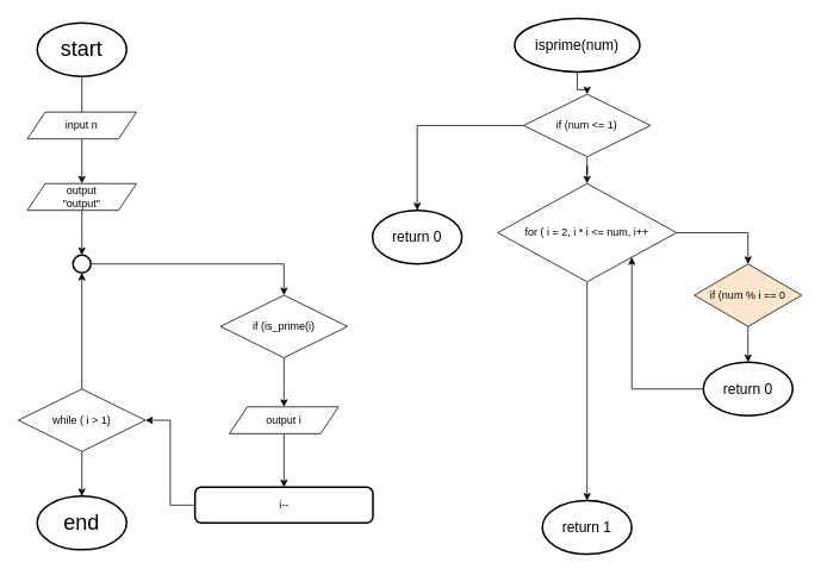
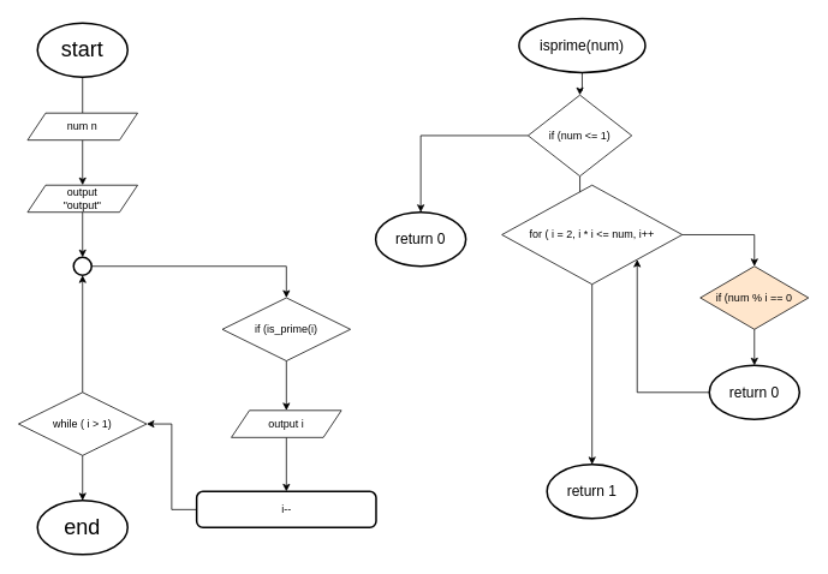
- <mxCell id="5" value="input n" style="shape=parallelogram;perimeter=parallelogramPerimeter;whiteSpace=wrap;html=1;fixedSize=1;" vertex="1" parent="1"><mxGeometry x="30" y="125" width="122" height="30" as="geometry" /></mxCell>
+ <mxCell id="5" value="num n" style="shape=parallelogram;perimeter=parallelogramPerimeter;whiteSpace=wrap;html=1;fixedSize=1;" vertex="1" parent="1"><mxGeometry x="30" y="125" width="122" height="30" as="geometry" /></mxCell>
- <mxCell id="17" value="if (num &amp;lt;= 1)" style="rhombus;whiteSpace=wrap;html=1;" vertex="1" parent="1"><mxGeometry x="585" y="105" width="142" height="70" as="geometry" /></mxCell>
+ <mxCell id="17" value="if (num &amp;lt;= 1)" style="rhombus;whiteSpace=wrap;html=1;" vertex="1" parent="1"><mxGeometry x="585" y="105" width="115" height="90" as="geometry" /></mxCell>
- <mxCell id="27" value="&lt;font style=&quot;font-size: 16px;&quot;&gt;return 1&lt;/font&gt;" style="strokeWidth=2;html=1;shape=mxgraph.flowchart.start_1;whiteSpace=wrap;" vertex="1" parent="1"><mxGeometry x="606" y="560" width="100" height="60" as="geometry" /></mxCell>
+ <mxCell id="27" value="&lt;font style=&quot;font-size: 16px;&quot;&gt;return 1&lt;/font&gt;" style="strokeWidth=2;html=1;shape=mxgraph.flowchart.start_1;whiteSpace=wrap;" vertex="1" parent="1"><mxGeometry x="606" y="515" width="100" height="60" as="geometry" /></mxCell>
